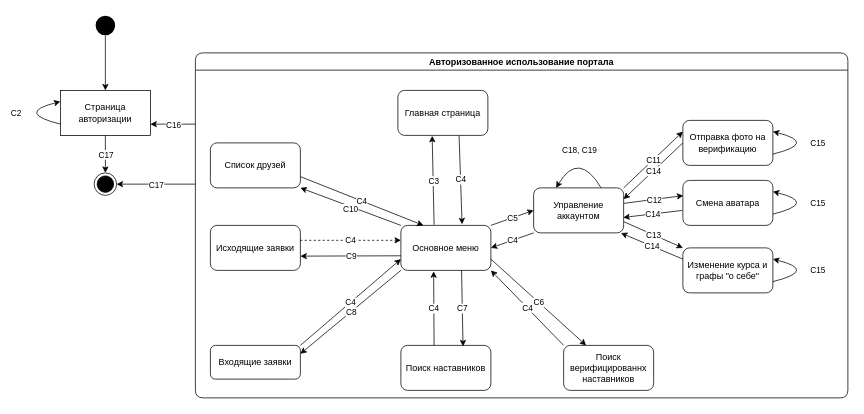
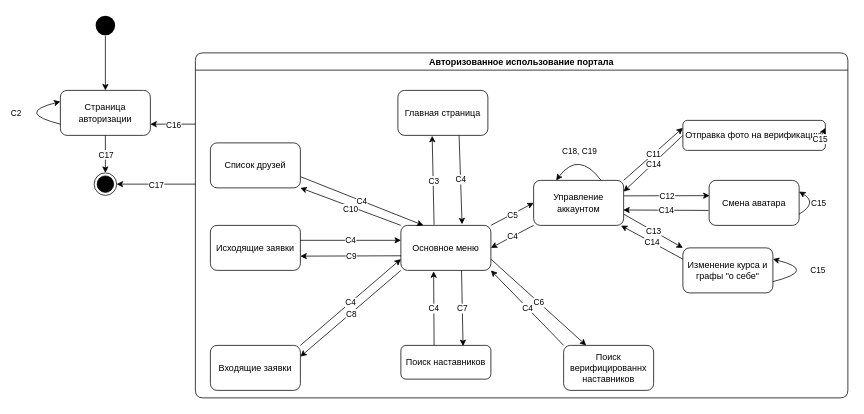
- <mxCell id="2" value="Страница авторизации" style="whiteSpace=wrap;html=1;rounded=0;" parent="1" vertex="1"><mxGeometry x="80" y="120" width="120" height="60" as="geometry" /></mxCell>
+ <mxCell id="2" value="Страница авторизации" style="rounded=1;whiteSpace=wrap;html=1;" parent="1" vertex="1"><mxGeometry x="80" y="120" width="120" height="60" as="geometry" /></mxCell>
- <mxCell id="34" value="Отправка фото на верификацию" style="rounded=1;whiteSpace=wrap;html=1;strokeColor=#000000;strokeWidth=1;" parent="1" vertex="1"><mxGeometry x="910" y="160" width="120" height="60" as="geometry" /></mxCell>
+ <mxCell id="34" value="Отправка фото на верификацию" style="rounded=1;whiteSpace=wrap;html=1;strokeColor=#000000;strokeWidth=1;" parent="1" vertex="1"><mxGeometry x="910" y="160" width="190" height="40" as="geometry" /></mxCell>
- <mxCell id="33" value="Смена аватара" style="rounded=1;whiteSpace=wrap;html=1;strokeColor=#000000;strokeWidth=1;" parent="1" vertex="1"><mxGeometry x="910" y="240" width="120" height="60" as="geometry" /></mxCell>
+ <mxCell id="33" value="Смена аватара" style="rounded=1;whiteSpace=wrap;html=1;strokeColor=#000000;strokeWidth=1;" parent="1" vertex="1"><mxGeometry x="945" y="240" width="120" height="60" as="geometry" /></mxCell>
- <mxCell id="61" value="Управление аккаунтом" style="rounded=1;whiteSpace=wrap;html=1;strokeColor=#000000;strokeWidth=1;" parent="58" vertex="1"><mxGeometry x="451" y="180" width="120" height="60" as="geometry" /></mxCell>
+ <mxCell id="61" value="Управление аккаунтом" style="rounded=1;whiteSpace=wrap;html=1;strokeColor=#000000;strokeWidth=1;" parent="58" vertex="1"><mxGeometry x="451" y="170" width="120" height="60" as="geometry" /></mxCell>
- <mxCell id="13" value="" style="endArrow=classic;html=1;rounded=0;strokeColor=#000000;entryX=0.001;entryY=0.332;entryDx=0;entryDy=0;exitX=0.997;exitY=0.332;exitDx=0;exitDy=0;entryPerimeter=0;exitPerimeter=0;dashed=1;" parent="1" source="5" target="3" edge="1"><mxGeometry relative="1" as="geometry"><mxPoint x="530" y="310" as="sourcePoint" /><mxPoint x="630" y="310" as="targetPoint" /></mxGeometry></mxCell>
+ <mxCell id="13" value="" style="endArrow=classic;html=1;rounded=0;strokeColor=#000000;entryX=0.001;entryY=0.332;entryDx=0;entryDy=0;exitX=0.997;exitY=0.332;exitDx=0;exitDy=0;entryPerimeter=0;exitPerimeter=0;" parent="1" source="5" target="3" edge="1"><mxGeometry relative="1" as="geometry"><mxPoint x="530" y="310" as="sourcePoint" /><mxPoint x="630" y="310" as="targetPoint" /></mxGeometry></mxCell>
- <mxCell id="4" value="Входящие заявки" style="rounded=1;whiteSpace=wrap;html=1;" parent="1" vertex="1"><mxGeometry x="280" y="460" width="120" height="45" as="geometry" /></mxCell>
+ <mxCell id="4" value="Входящие заявки" style="rounded=1;whiteSpace=wrap;html=1;" parent="1" vertex="1"><mxGeometry x="280" y="460" width="120" height="60" as="geometry" /></mxCell>
- <mxCell id="6" value="Поиск наставников" style="rounded=1;whiteSpace=wrap;html=1;" parent="1" vertex="1"><mxGeometry x="534" y="460" width="120" height="60" as="geometry" /></mxCell>
+ <mxCell id="6" value="Поиск наставников" style="rounded=1;whiteSpace=wrap;html=1;" parent="1" vertex="1"><mxGeometry x="534" y="460" width="120" height="45" as="geometry" /></mxCell>
